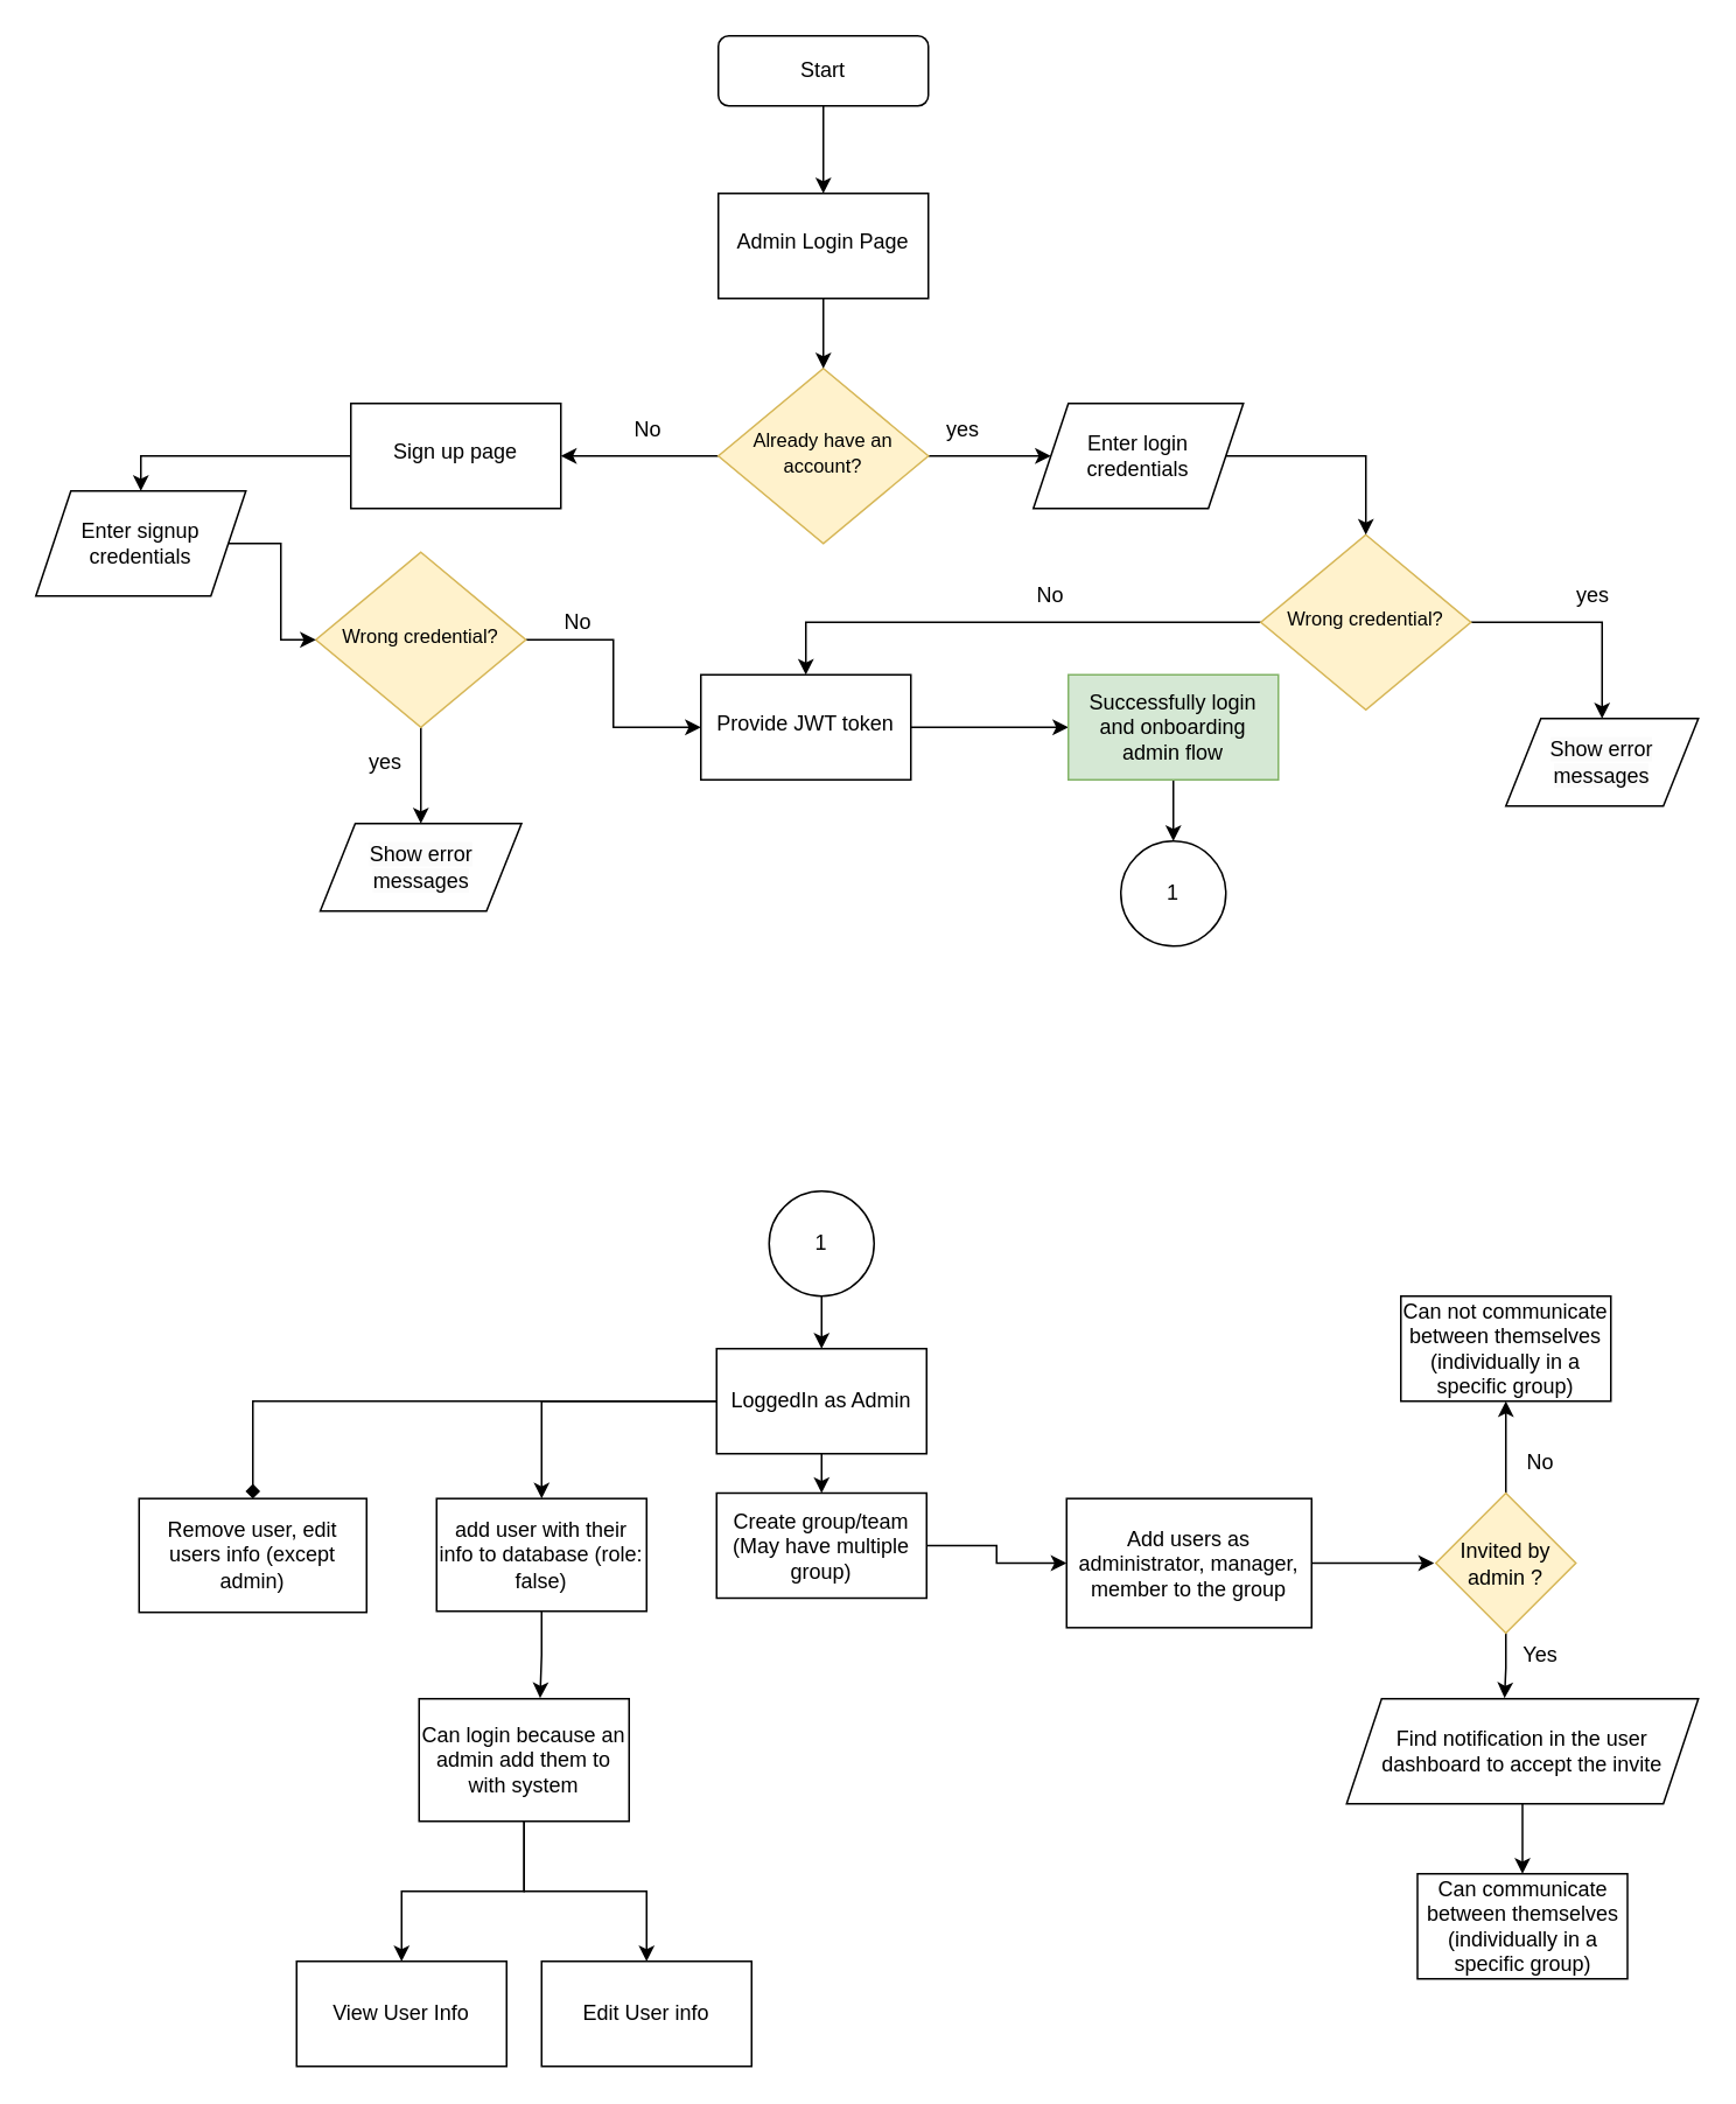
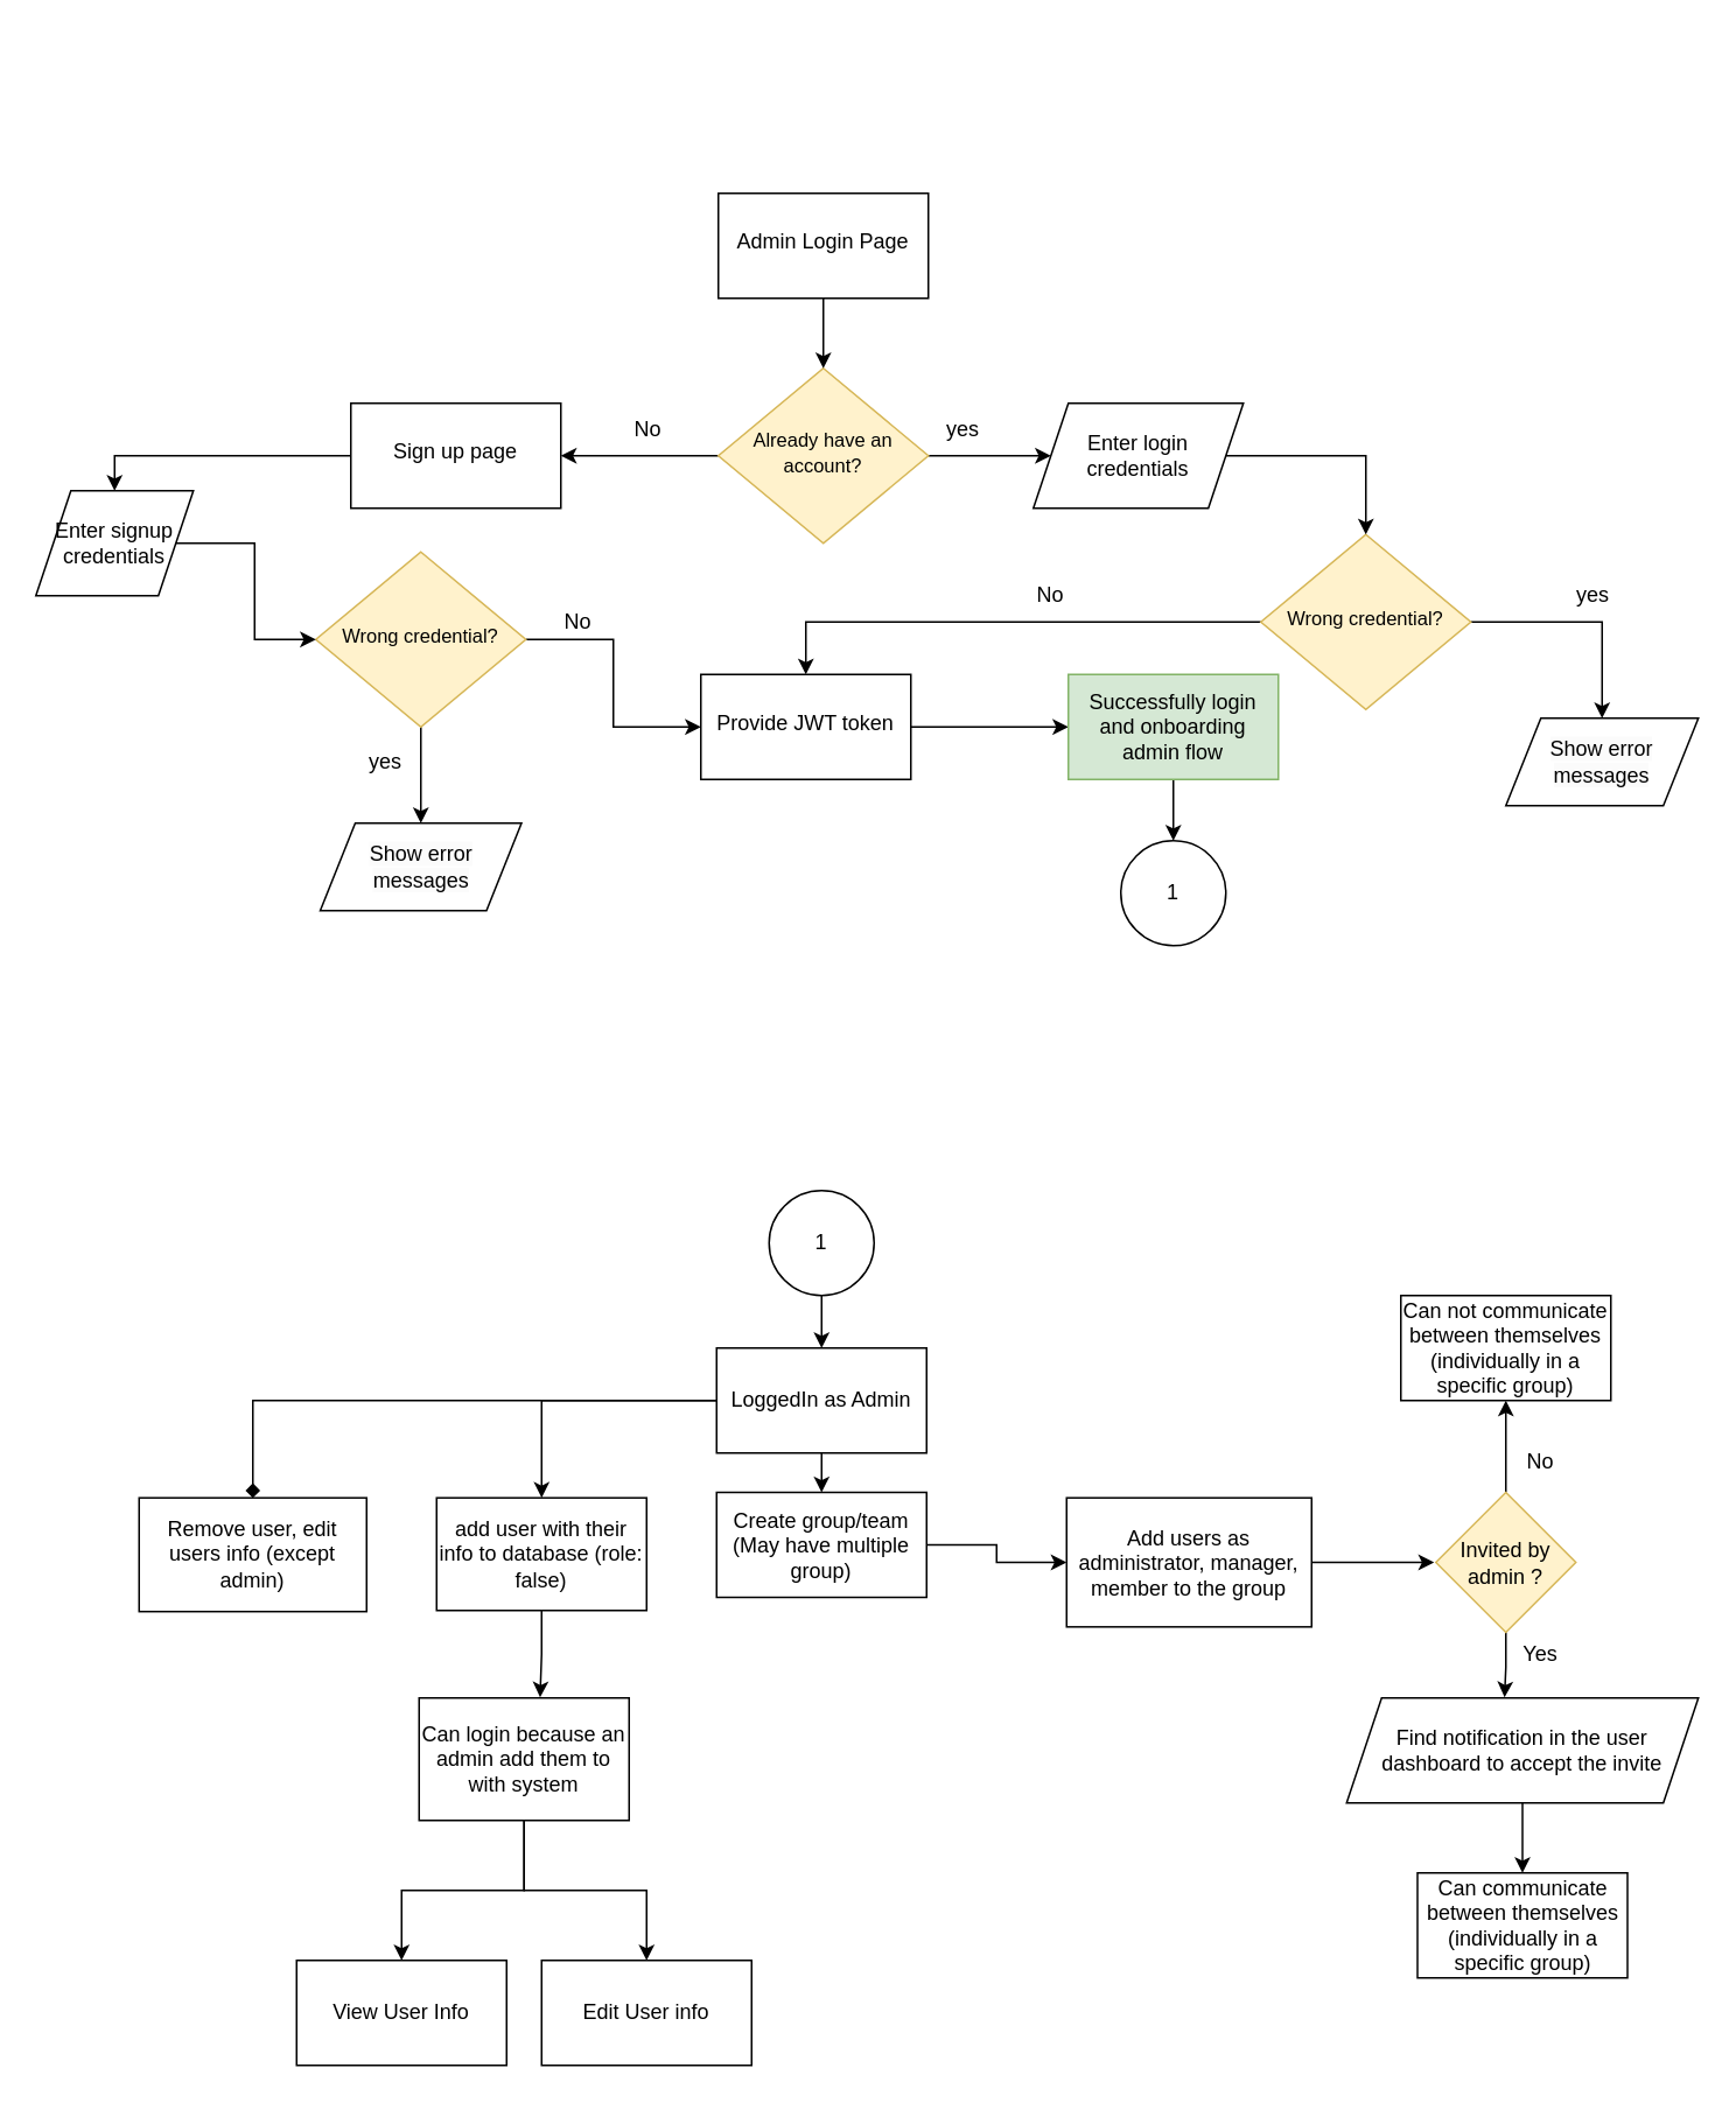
- <mxCell id="22" value="Start" style="rounded=1;whiteSpace=wrap;html=1;fontSize=12;glass=0;strokeWidth=1;shadow=0;" vertex="1" parent="1"><mxGeometry x="410" y="20" width="120" height="40" as="geometry" /></mxCell>
- <mxCell id="21" style="edgeStyle=orthogonalEdgeStyle;rounded=0;orthogonalLoop=1;jettySize=auto;html=1;entryX=0.5;entryY=0;entryDx=0;entryDy=0;" edge="1" parent="1" source="22" target="25"><mxGeometry relative="1" as="geometry" /></mxCell>
- <mxCell id="48" value="Enter signup credentials" style="shape=parallelogram;perimeter=parallelogramPerimeter;whiteSpace=wrap;html=1;fixedSize=1;" vertex="1" parent="1"><mxGeometry x="20" y="280" width="120" height="60" as="geometry" /></mxCell>
+ <mxCell id="48" value="Enter signup credentials" style="shape=parallelogram;perimeter=parallelogramPerimeter;whiteSpace=wrap;html=1;fixedSize=1;" vertex="1" parent="1"><mxGeometry x="20" y="280" width="90" height="60" as="geometry" /></mxCell>
